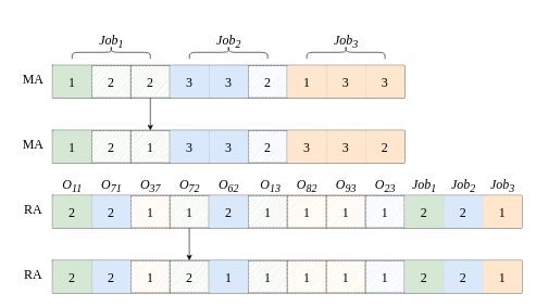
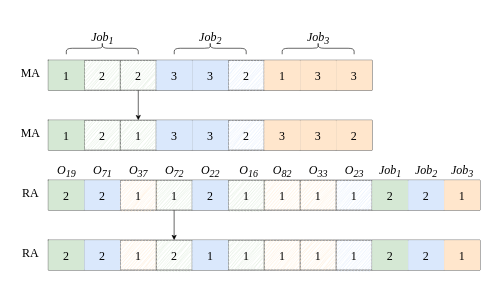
- <mxCell id="64" value="O&lt;sub&gt;11&lt;/sub&gt;" style="text;html=1;align=center;verticalAlign=middle;resizable=0;points=[];autosize=1;strokeColor=none;fillColor=none;fontSize=20;fontFamily=Times New Roman;fontStyle=2" vertex="1" parent="1"><mxGeometry x="85" y="265" width="50" height="40" as="geometry" /></mxCell>
+ <mxCell id="64" value="O&lt;sub&gt;19&lt;/sub&gt;" style="text;html=1;align=center;verticalAlign=middle;resizable=0;points=[];autosize=1;strokeColor=none;fillColor=none;fontSize=20;fontFamily=Times New Roman;fontStyle=2" vertex="1" parent="1"><mxGeometry x="85" y="265" width="50" height="40" as="geometry" /></mxCell>
- <mxCell id="68" value="O&lt;sub&gt;62&lt;/sub&gt;" style="text;html=1;align=center;verticalAlign=middle;resizable=0;points=[];autosize=1;strokeColor=none;fillColor=none;fontSize=20;fontFamily=Times New Roman;fontStyle=2" vertex="1" parent="1"><mxGeometry x="325" y="265" width="50" height="40" as="geometry" /></mxCell>
+ <mxCell id="68" value="O&lt;sub&gt;22&lt;/sub&gt;" style="text;html=1;align=center;verticalAlign=middle;resizable=0;points=[];autosize=1;strokeColor=none;fillColor=none;fontSize=20;fontFamily=Times New Roman;fontStyle=2" vertex="1" parent="1"><mxGeometry x="325" y="265" width="50" height="40" as="geometry" /></mxCell>
- <mxCell id="69" value="O&lt;sub&gt;13&lt;/sub&gt;" style="text;html=1;align=center;verticalAlign=middle;resizable=0;points=[];autosize=1;strokeColor=none;fillColor=none;fontSize=20;fontFamily=Times New Roman;fontStyle=2" vertex="1" parent="1"><mxGeometry x="389" y="265" width="50" height="40" as="geometry" /></mxCell>
+ <mxCell id="69" value="O&lt;sub&gt;16&lt;/sub&gt;" style="text;html=1;align=center;verticalAlign=middle;resizable=0;points=[];autosize=1;strokeColor=none;fillColor=none;fontSize=20;fontFamily=Times New Roman;fontStyle=2" vertex="1" parent="1"><mxGeometry x="389" y="265" width="50" height="40" as="geometry" /></mxCell>
- <mxCell id="71" value="O&lt;sub&gt;93&lt;/sub&gt;" style="text;html=1;align=center;verticalAlign=middle;resizable=0;points=[];autosize=1;strokeColor=none;fillColor=none;fontSize=20;fontFamily=Times New Roman;fontStyle=2" vertex="1" parent="1"><mxGeometry x="505" y="265" width="50" height="40" as="geometry" /></mxCell>
+ <mxCell id="71" value="O&lt;sub&gt;33&lt;/sub&gt;" style="text;html=1;align=center;verticalAlign=middle;resizable=0;points=[];autosize=1;strokeColor=none;fillColor=none;fontSize=20;fontFamily=Times New Roman;fontStyle=2" vertex="1" parent="1"><mxGeometry x="505" y="265" width="50" height="40" as="geometry" /></mxCell>
